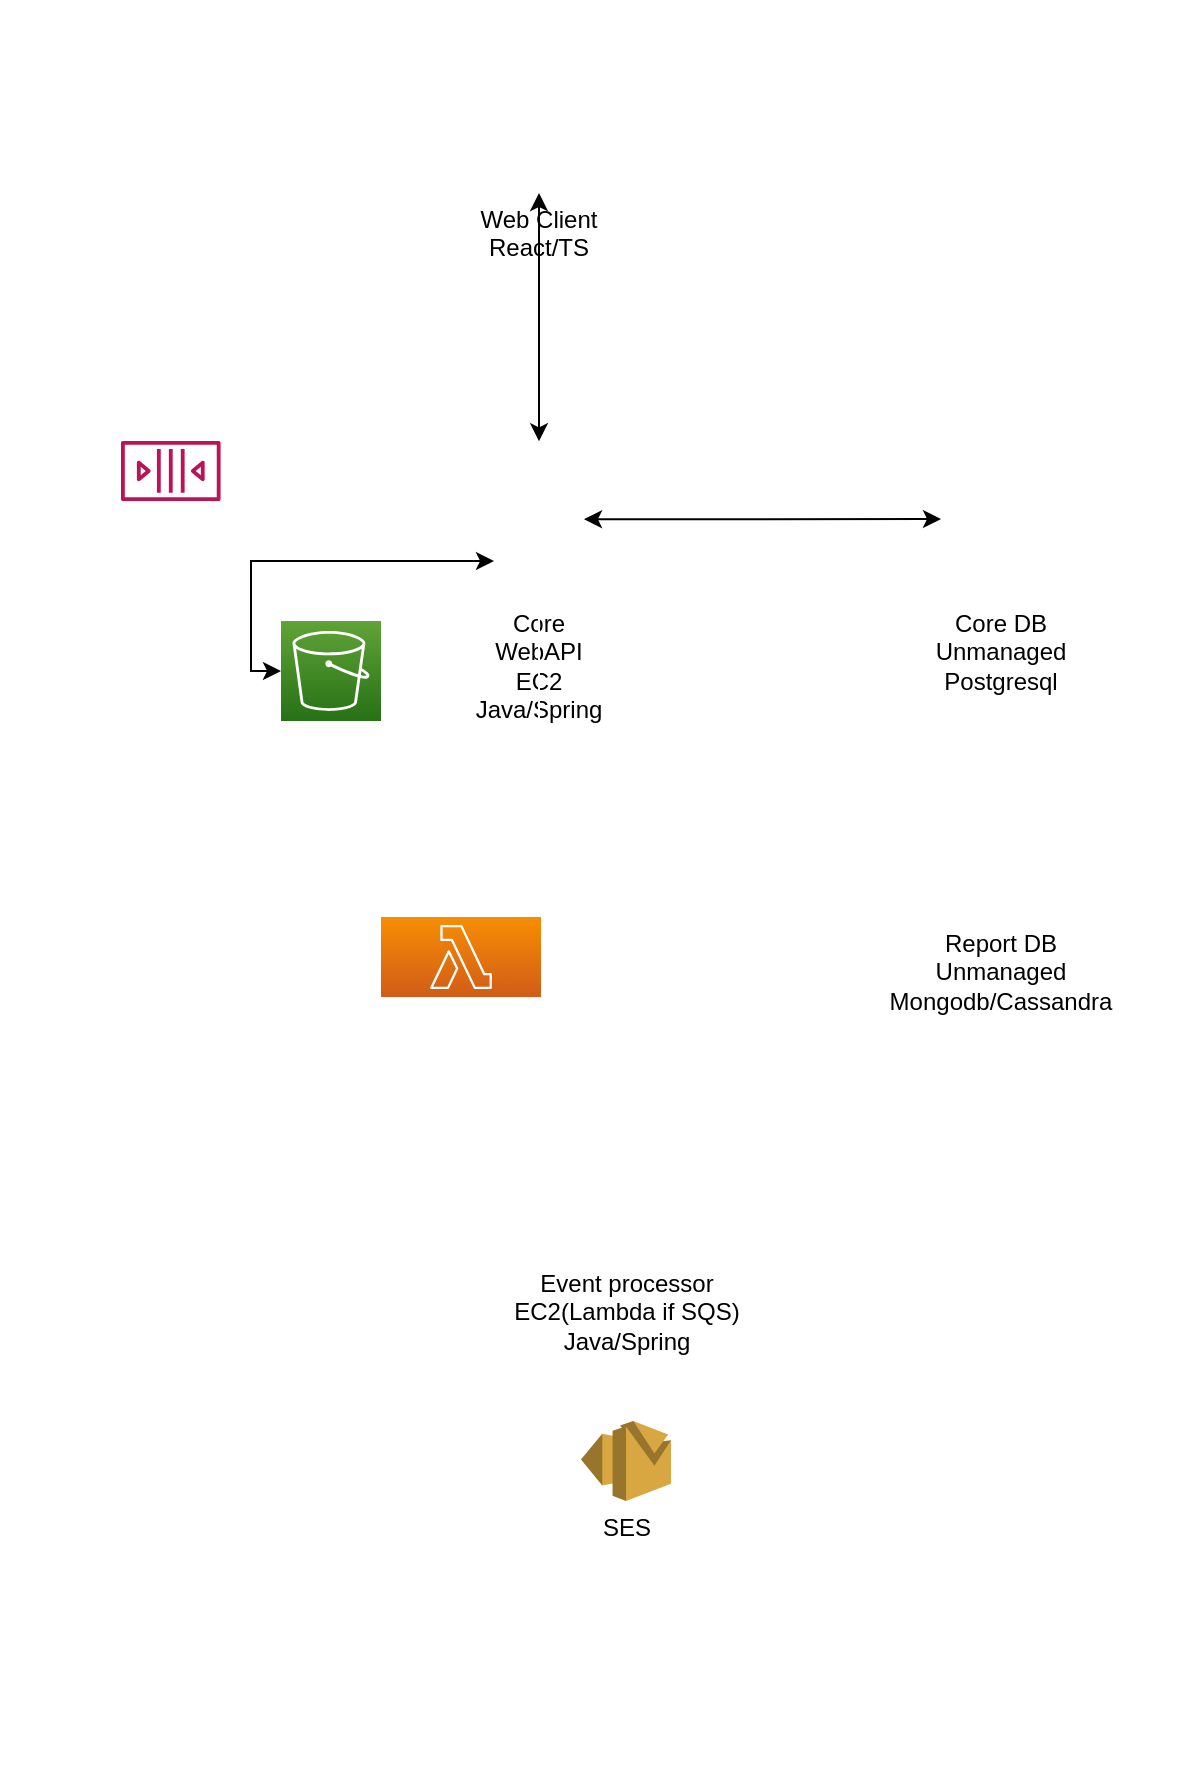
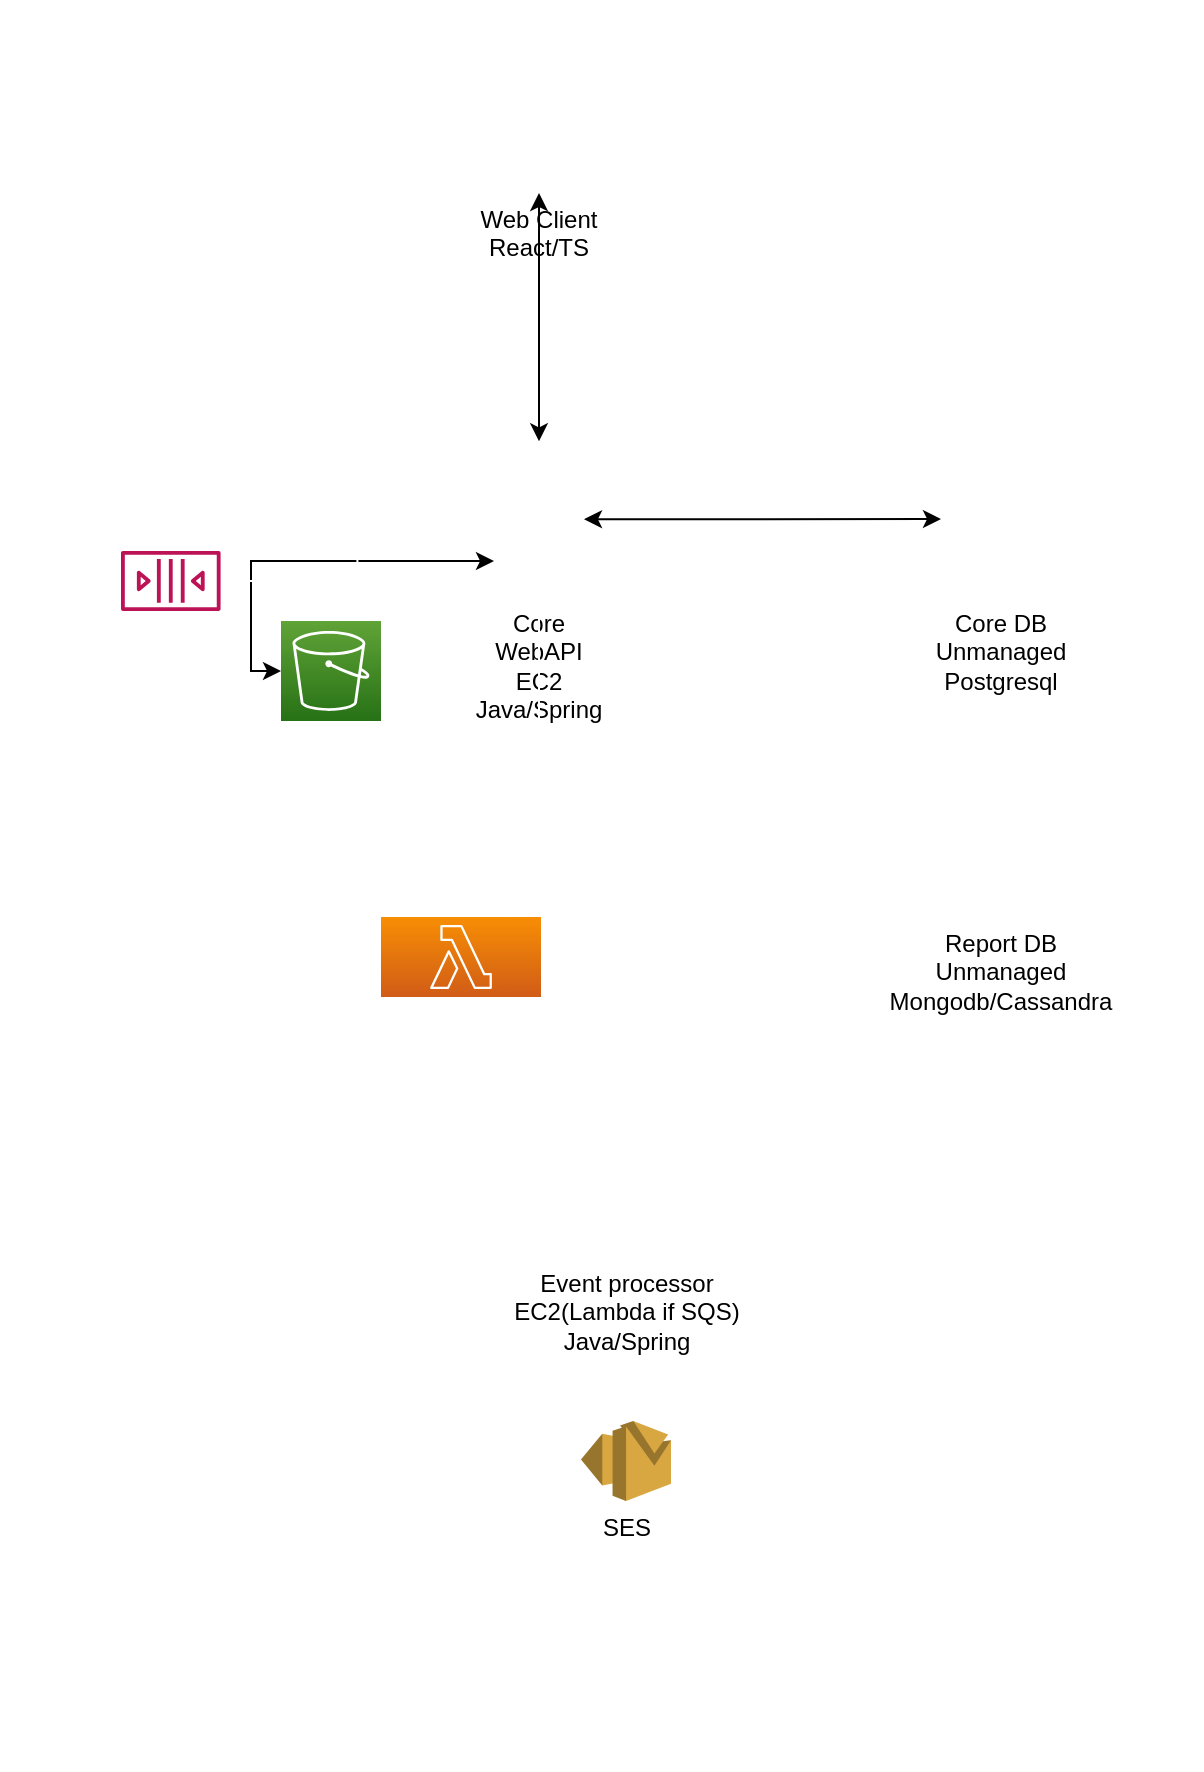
- <mxCell id="17" value="&lt;font color=&quot;#ffffff&quot;&gt;Rabbit MQ&lt;br&gt;OR&lt;br&gt;Amazon SQS&lt;br&gt;&lt;/font&gt;" style="outlineConnect=0;fontColor=#232F3E;gradientColor=none;fillColor=#BC1356;strokeColor=none;dashed=0;verticalLabelPosition=bottom;verticalAlign=top;align=center;html=1;fontSize=12;fontStyle=0;aspect=fixed;pointerEvents=1;shape=mxgraph.aws4.queue;" vertex="1" parent="1"><mxGeometry x="60" y="220" width="49.79" height="30" as="geometry" /></mxCell>
+ <mxCell id="17" value="&lt;font color=&quot;#ffffff&quot;&gt;Rabbit MQ&lt;br&gt;OR&lt;br&gt;Amazon SQS&lt;br&gt;&lt;/font&gt;" style="outlineConnect=0;fontColor=#232F3E;gradientColor=none;fillColor=#BC1356;strokeColor=none;dashed=0;verticalLabelPosition=bottom;verticalAlign=top;align=center;html=1;fontSize=12;fontStyle=0;aspect=fixed;pointerEvents=1;shape=mxgraph.aws4.queue;" vertex="1" parent="1"><mxGeometry x="60" y="275" width="49.79" height="30" as="geometry" /></mxCell>
